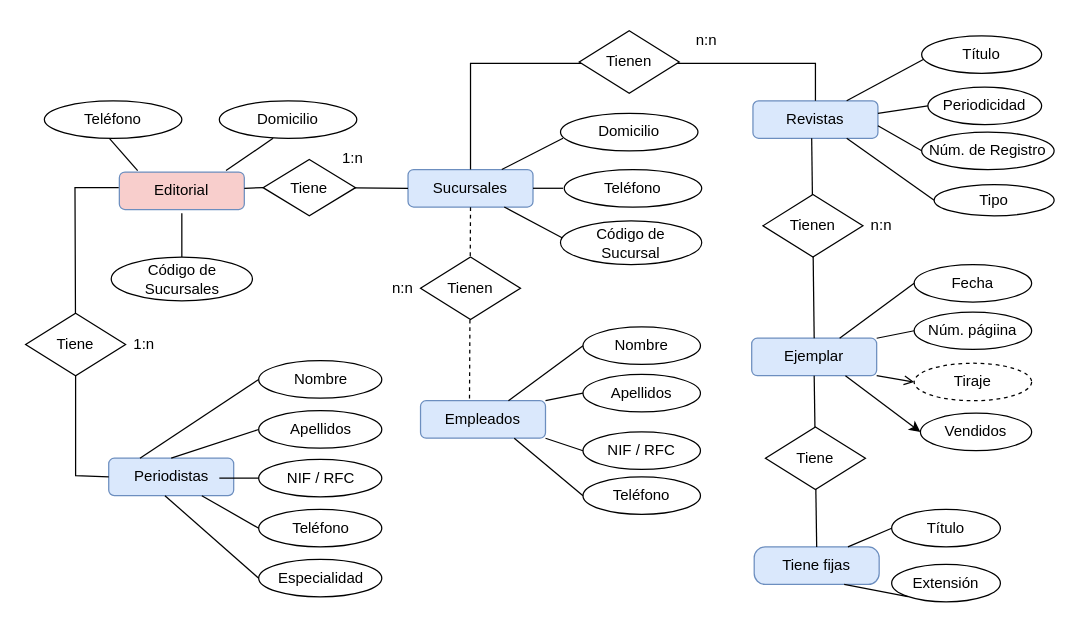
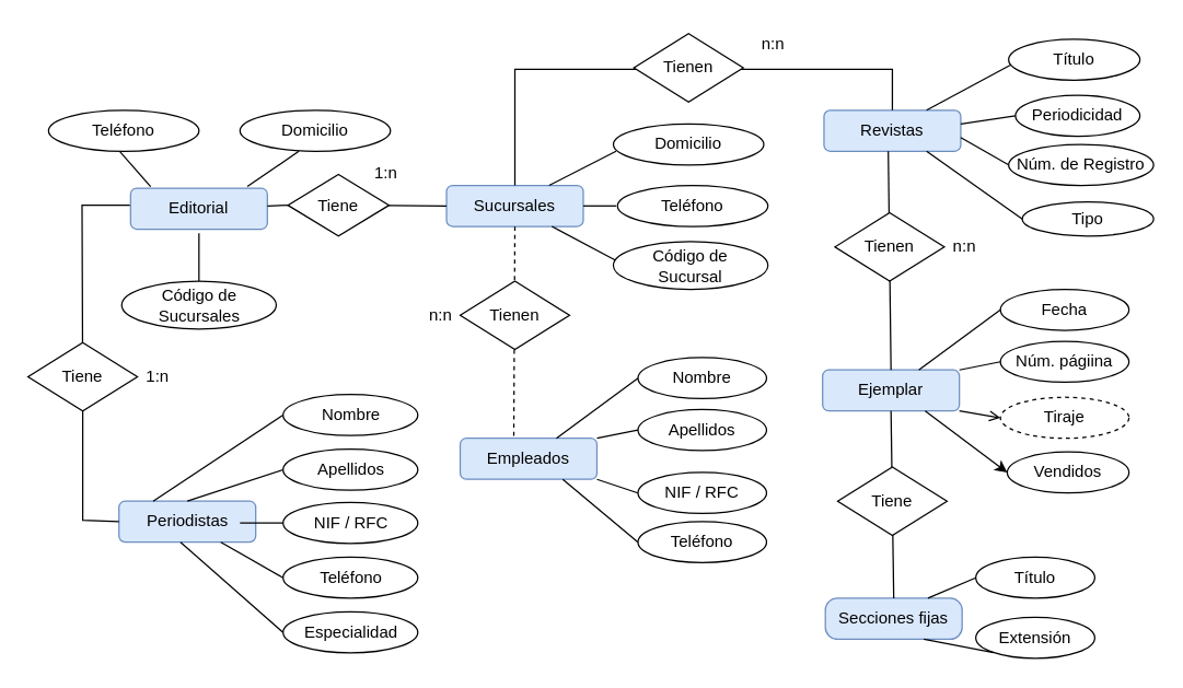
- <mxCell id="11" value="Editorial" style="rounded=1;whiteSpace=wrap;html=1;fillColor=#f8cecc;strokeColor=#6c8ebf;" vertex="1" parent="1"><mxGeometry x="95" y="137" width="100" height="30" as="geometry" /></mxCell>
+ <mxCell id="11" value="Editorial" style="rounded=1;whiteSpace=wrap;html=1;fillColor=#dae8fc;strokeColor=#6c8ebf;" vertex="1" parent="1"><mxGeometry x="95" y="137" width="100" height="30" as="geometry" /></mxCell>
- <mxCell id="38" value="Tiene fijas" style="rounded=1;whiteSpace=wrap;html=1;fillColor=#dae8fc;strokeColor=#6c8ebf;arcSize=29;" vertex="1" parent="1"><mxGeometry x="603" y="437" width="100" height="30" as="geometry" /></mxCell>
+ <mxCell id="38" value="Secciones fijas" style="rounded=1;whiteSpace=wrap;html=1;fillColor=#dae8fc;strokeColor=#6c8ebf;arcSize=29;" vertex="1" parent="1"><mxGeometry x="603" y="437" width="100" height="30" as="geometry" /></mxCell>
